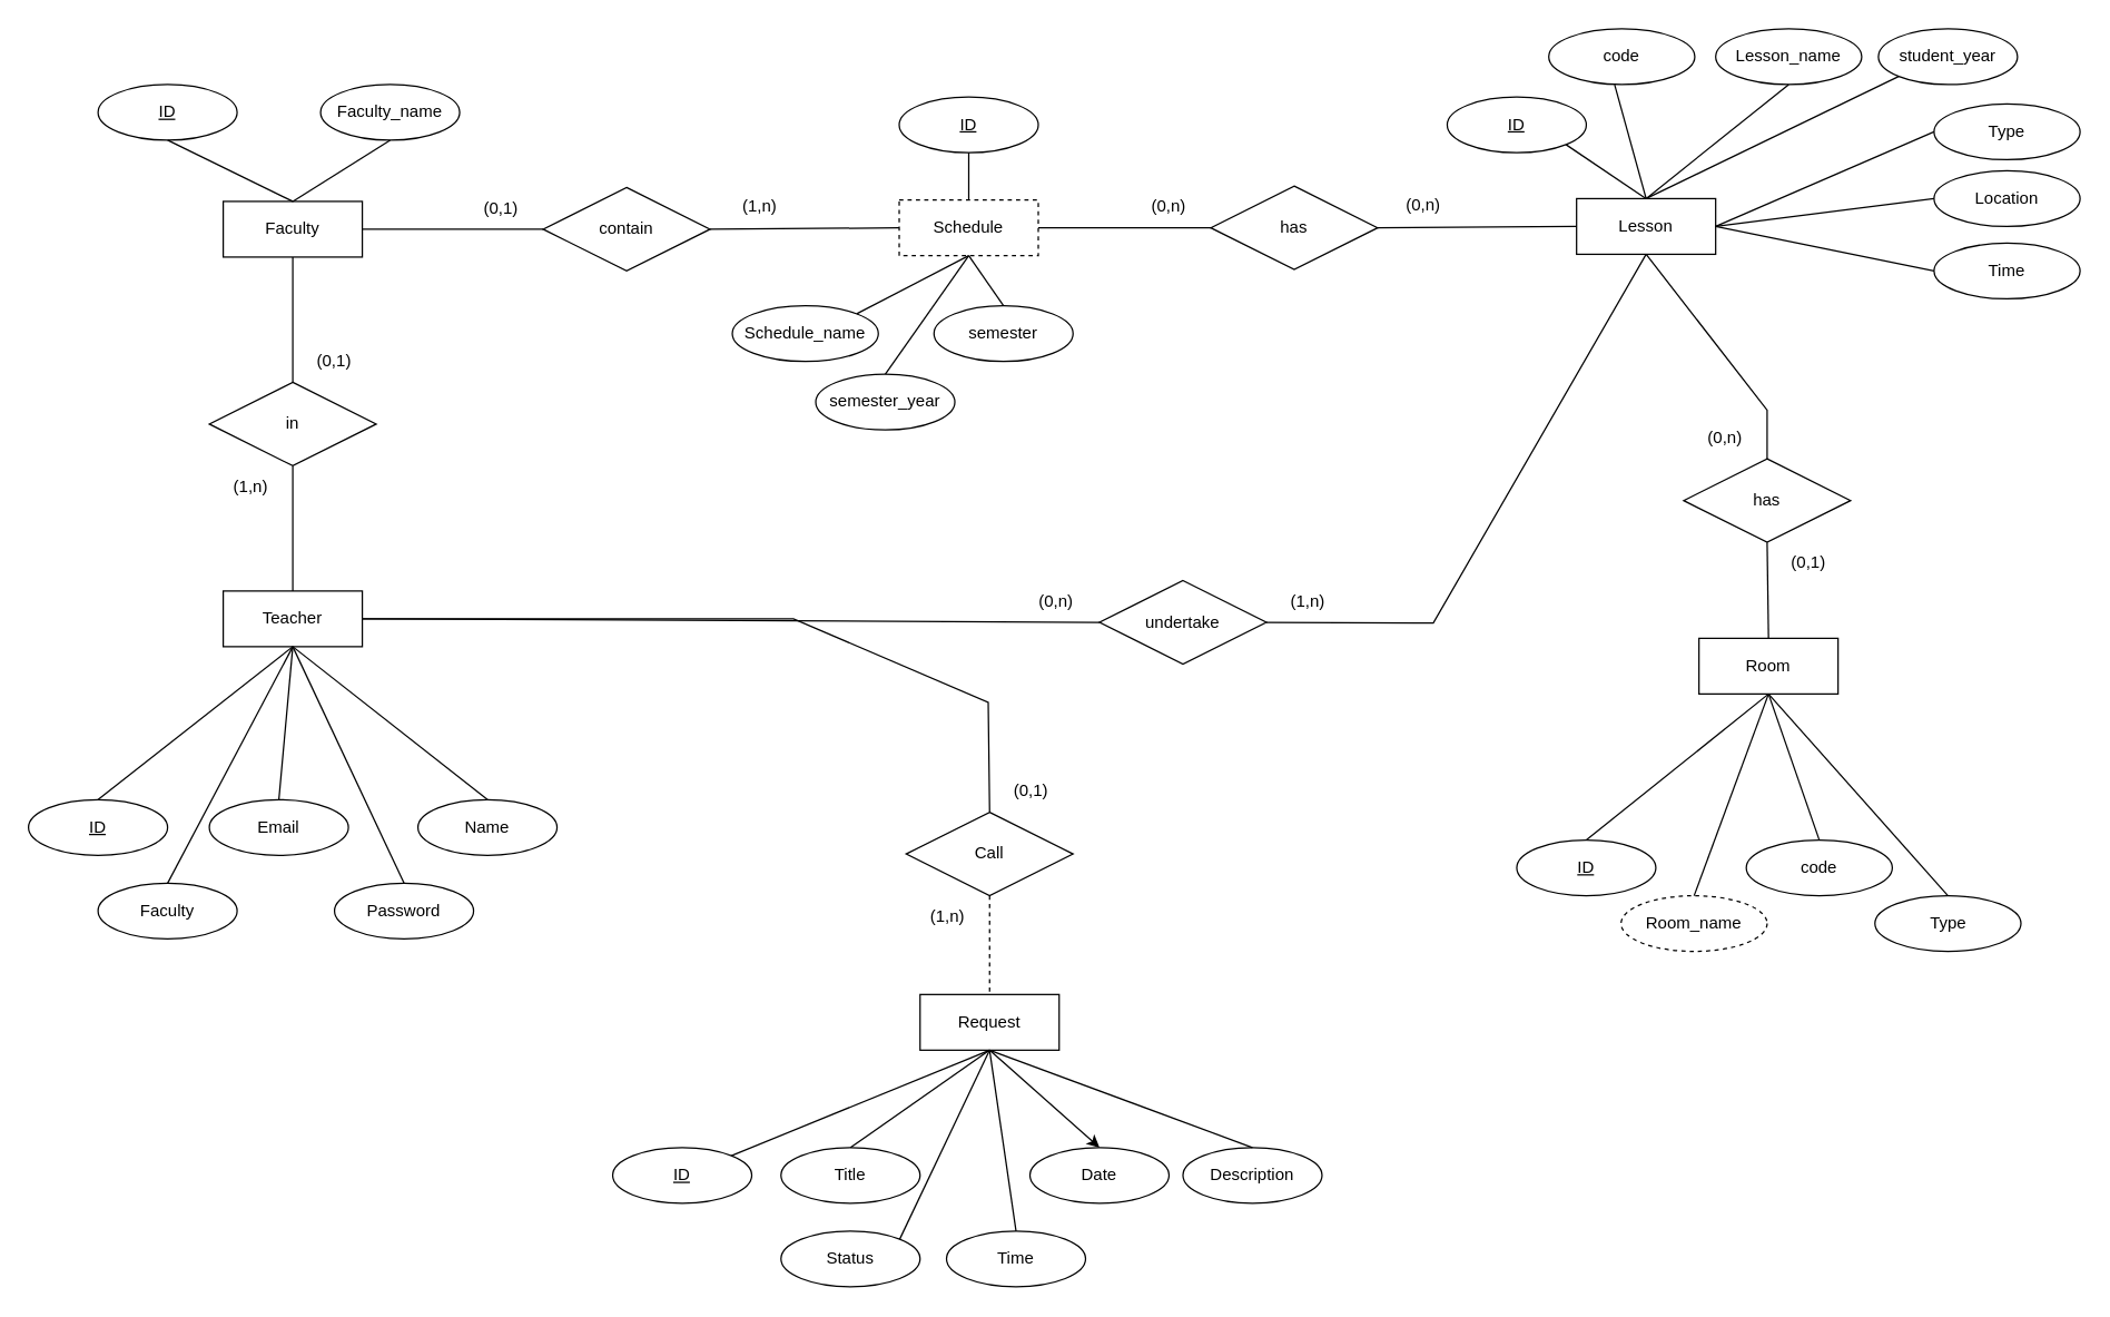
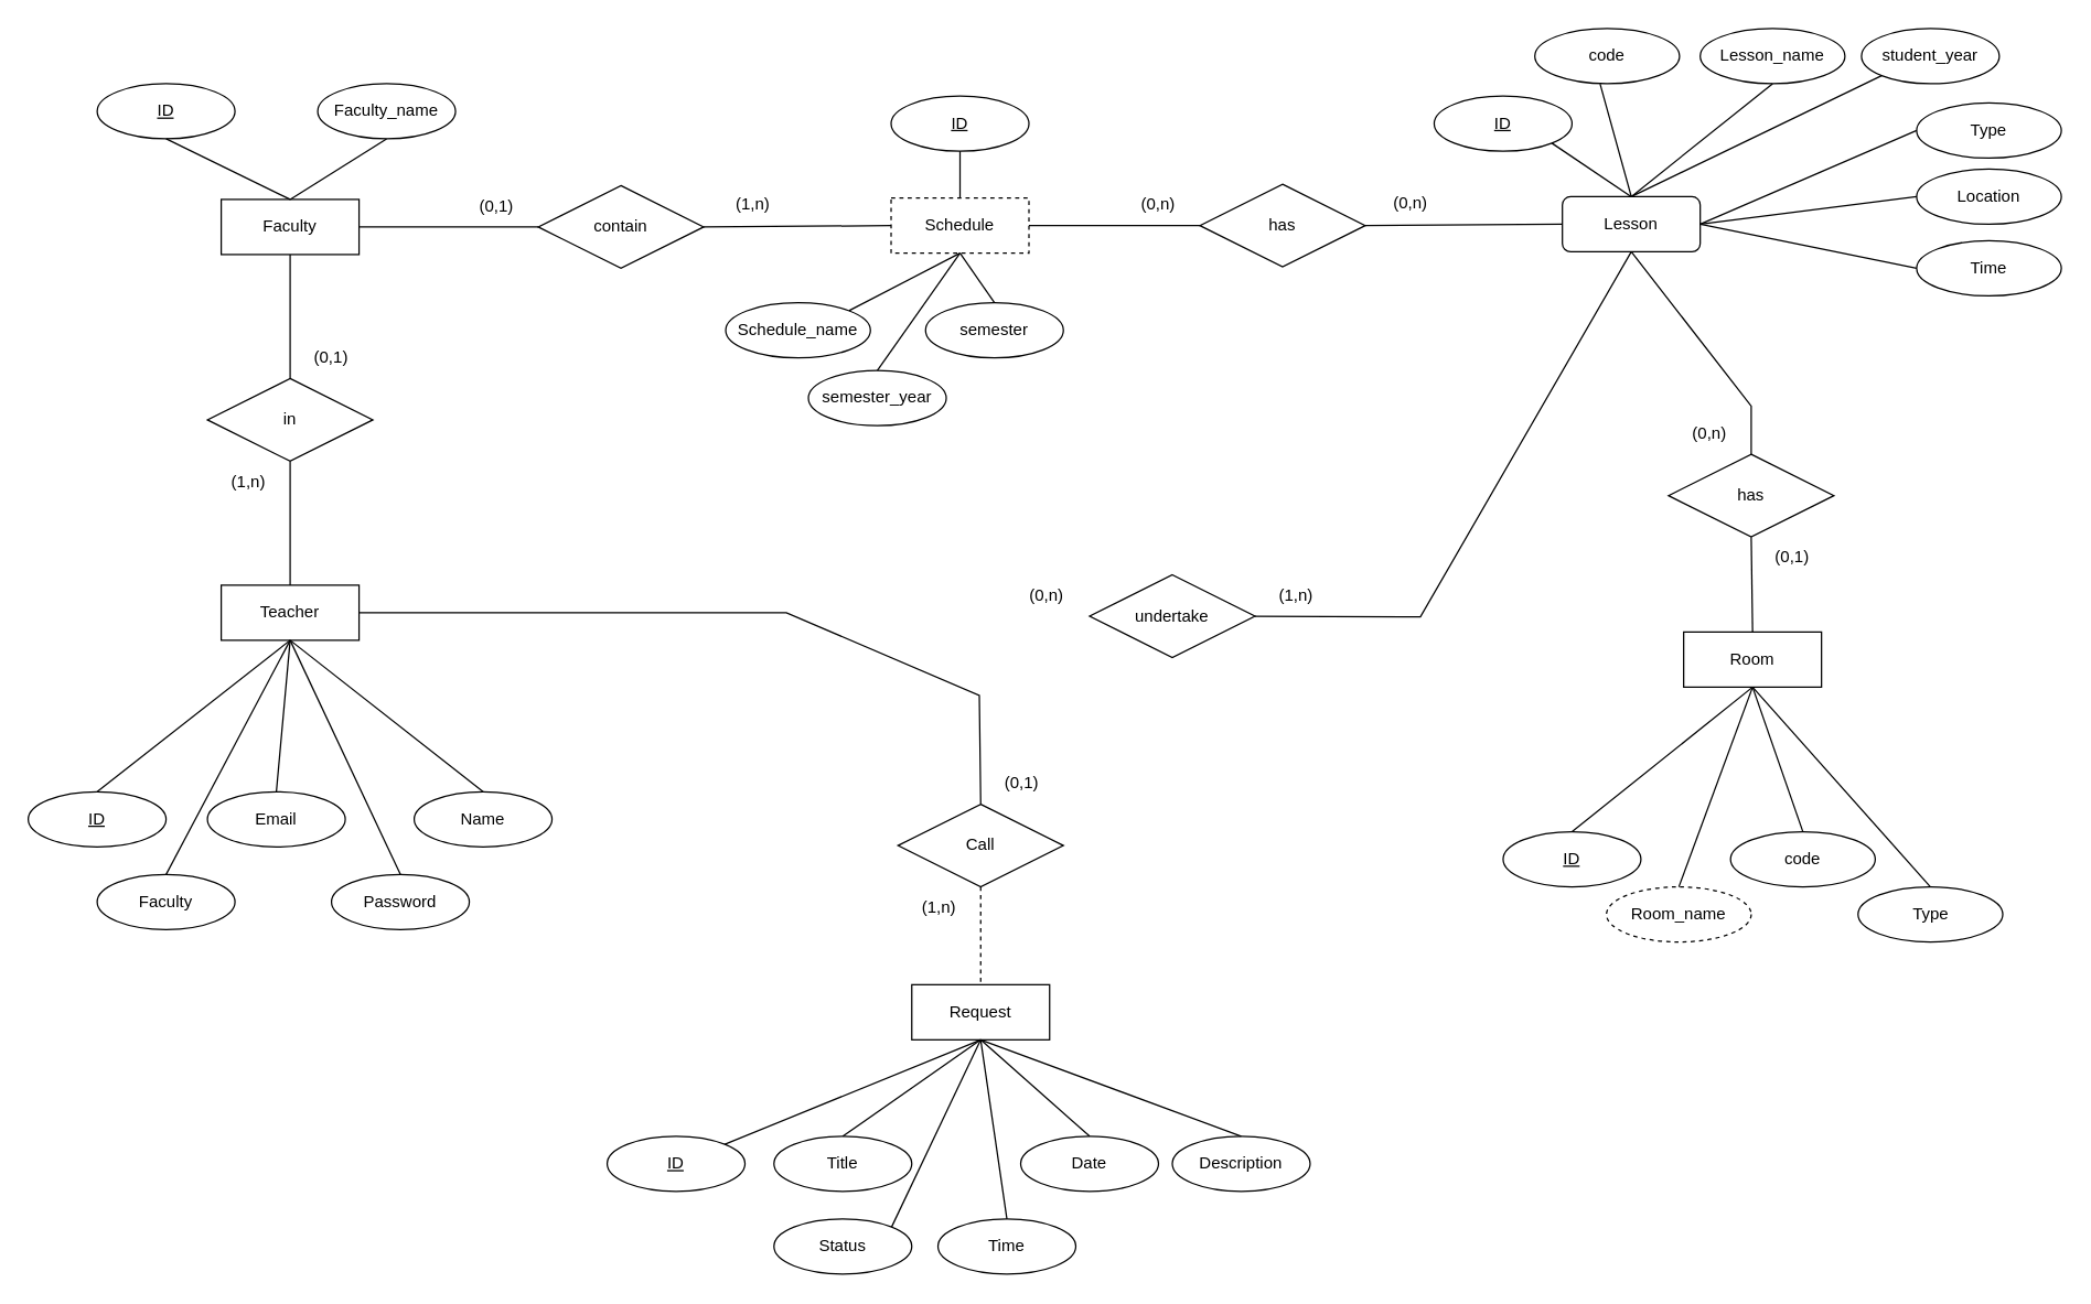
- <mxCell id="5" value="Lesson" style="whiteSpace=wrap;html=1;align=center;" vertex="1" parent="1"><mxGeometry x="1133" y="142" width="100" height="40" as="geometry" /></mxCell>
+ <mxCell id="5" value="Lesson" style="whiteSpace=wrap;html=1;align=center;rounded=1;" vertex="1" parent="1"><mxGeometry x="1133" y="142" width="100" height="40" as="geometry" /></mxCell>
- <mxCell id="91" value="" style="endArrow=none;html=1;rounded=0;entryX=0;entryY=0.5;entryDx=0;entryDy=0;exitX=1;exitY=0.5;exitDx=0;exitDy=0;" edge="1" parent="1" source="2" target="15"><mxGeometry width="50" height="50" relative="1" as="geometry"><mxPoint x="620" y="364" as="sourcePoint" /><mxPoint x="656" y="791" as="targetPoint" /><Array as="points" /></mxGeometry></mxCell>
- <mxCell id="51" value="" style="endArrow=classic;html=1;rounded=0;exitX=0.5;exitY=1;exitDx=0;exitDy=0;entryX=0.5;entryY=0;entryDx=0;entryDy=0;" edge="1" parent="1" source="7" target="45"><mxGeometry width="50" height="50" relative="1" as="geometry"><mxPoint x="790" y="1014" as="sourcePoint" /><mxPoint x="870" y="1014" as="targetPoint" /></mxGeometry></mxCell>
+ <mxCell id="51" value="" style="endArrow=none;html=1;rounded=0;exitX=0.5;exitY=1;exitDx=0;exitDy=0;entryX=0.5;entryY=0;entryDx=0;entryDy=0;" edge="1" parent="1" source="7" target="45"><mxGeometry width="50" height="50" relative="1" as="geometry"><mxPoint x="790" y="1014" as="sourcePoint" /><mxPoint x="870" y="1014" as="targetPoint" /></mxGeometry></mxCell>
